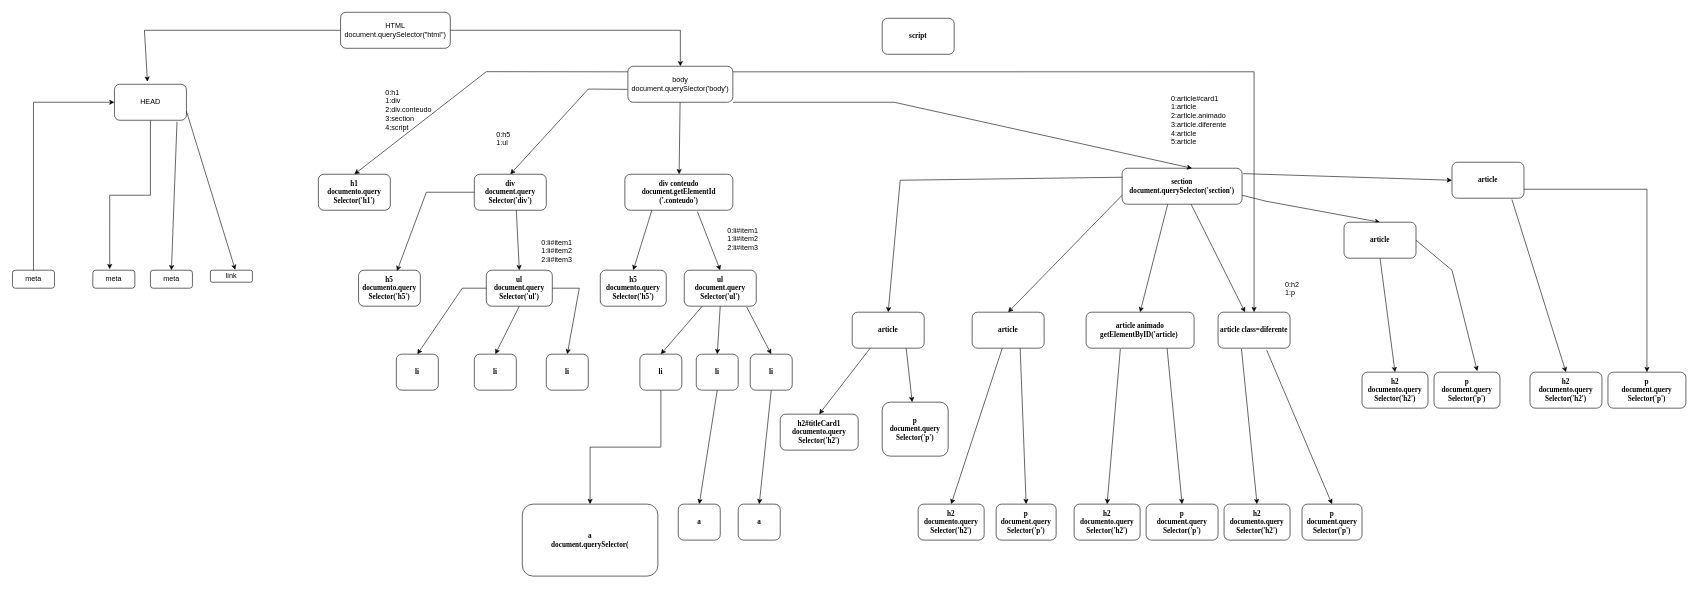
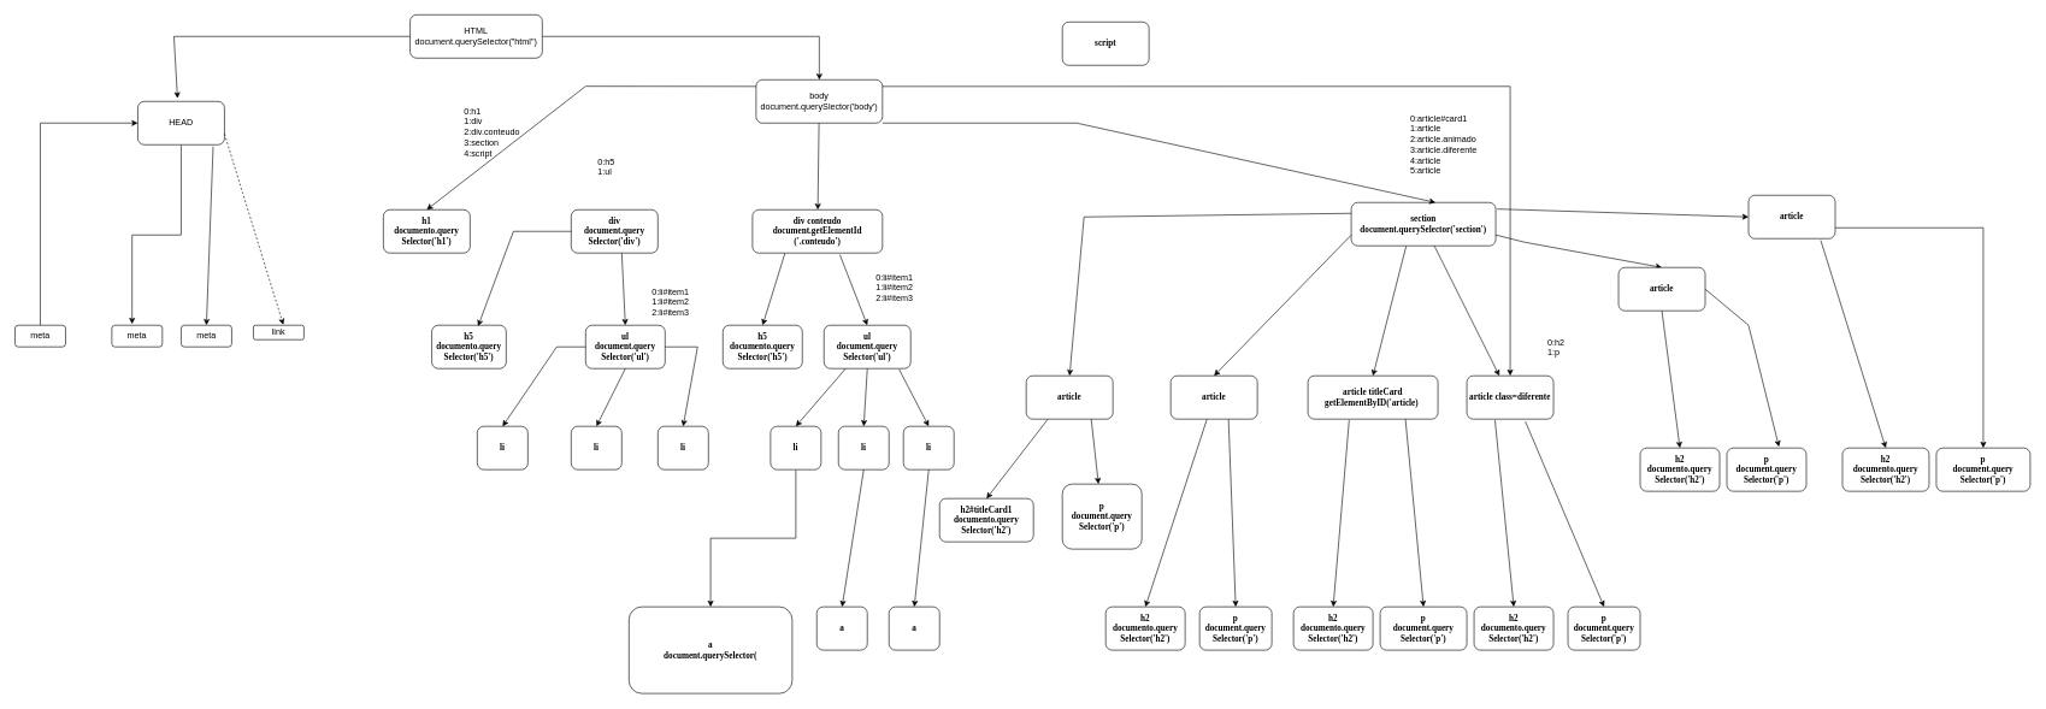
- <mxCell id="44" value="" style="endArrow=classic;html=1;rounded=0;exitX=-0.004;exitY=0.641;exitDx=0;exitDy=0;exitPerimeter=0;entryX=0.5;entryY=0;entryDx=0;entryDy=0;" edge="1" parent="1" source="4" target="7"><mxGeometry width="50" height="50" relative="1" as="geometry"><mxPoint x="1000" y="150" as="sourcePoint" /><mxPoint x="1000" y="390" as="targetPoint" /><Array as="points"><mxPoint x="980" y="148" /></Array></mxGeometry></mxCell>
- <mxCell id="41" value="" style="endArrow=classic;html=1;rounded=0;exitX=1;exitY=0.75;exitDx=0;exitDy=0;entryX=0.592;entryY=-0.033;entryDx=0;entryDy=0;entryPerimeter=0;" edge="1" parent="1" source="33" target="38"><mxGeometry width="50" height="50" relative="1" as="geometry"><mxPoint x="320" y="520" as="sourcePoint" /><mxPoint x="370" y="470" as="targetPoint" /></mxGeometry></mxCell>
+ <mxCell id="41" value="" style="endArrow=classic;html=1;rounded=0;exitX=1;exitY=0.75;exitDx=0;exitDy=0;entryX=0.592;entryY=-0.033;entryDx=0;entryDy=0;entryPerimeter=0;dashed=1;" edge="1" parent="1" source="33" target="38"><mxGeometry width="50" height="50" relative="1" as="geometry"><mxPoint x="320" y="520" as="sourcePoint" /><mxPoint x="370" y="470" as="targetPoint" /></mxGeometry></mxCell>
- <mxCell id="12" value="article animado getElementByID('article)&amp;nbsp;" style="rounded=1;whiteSpace=wrap;html=1;fontStyle=1;fontFamily=Comic Sans MS;" parent="1" vertex="1"><mxGeometry x="1810" y="520" width="180" height="60" as="geometry" /></mxCell>
+ <mxCell id="12" value="article titleCard getElementByID('article)&amp;nbsp;" style="rounded=1;whiteSpace=wrap;html=1;fontStyle=1;fontFamily=Comic Sans MS;" parent="1" vertex="1"><mxGeometry x="1810" y="520" width="180" height="60" as="geometry" /></mxCell>
